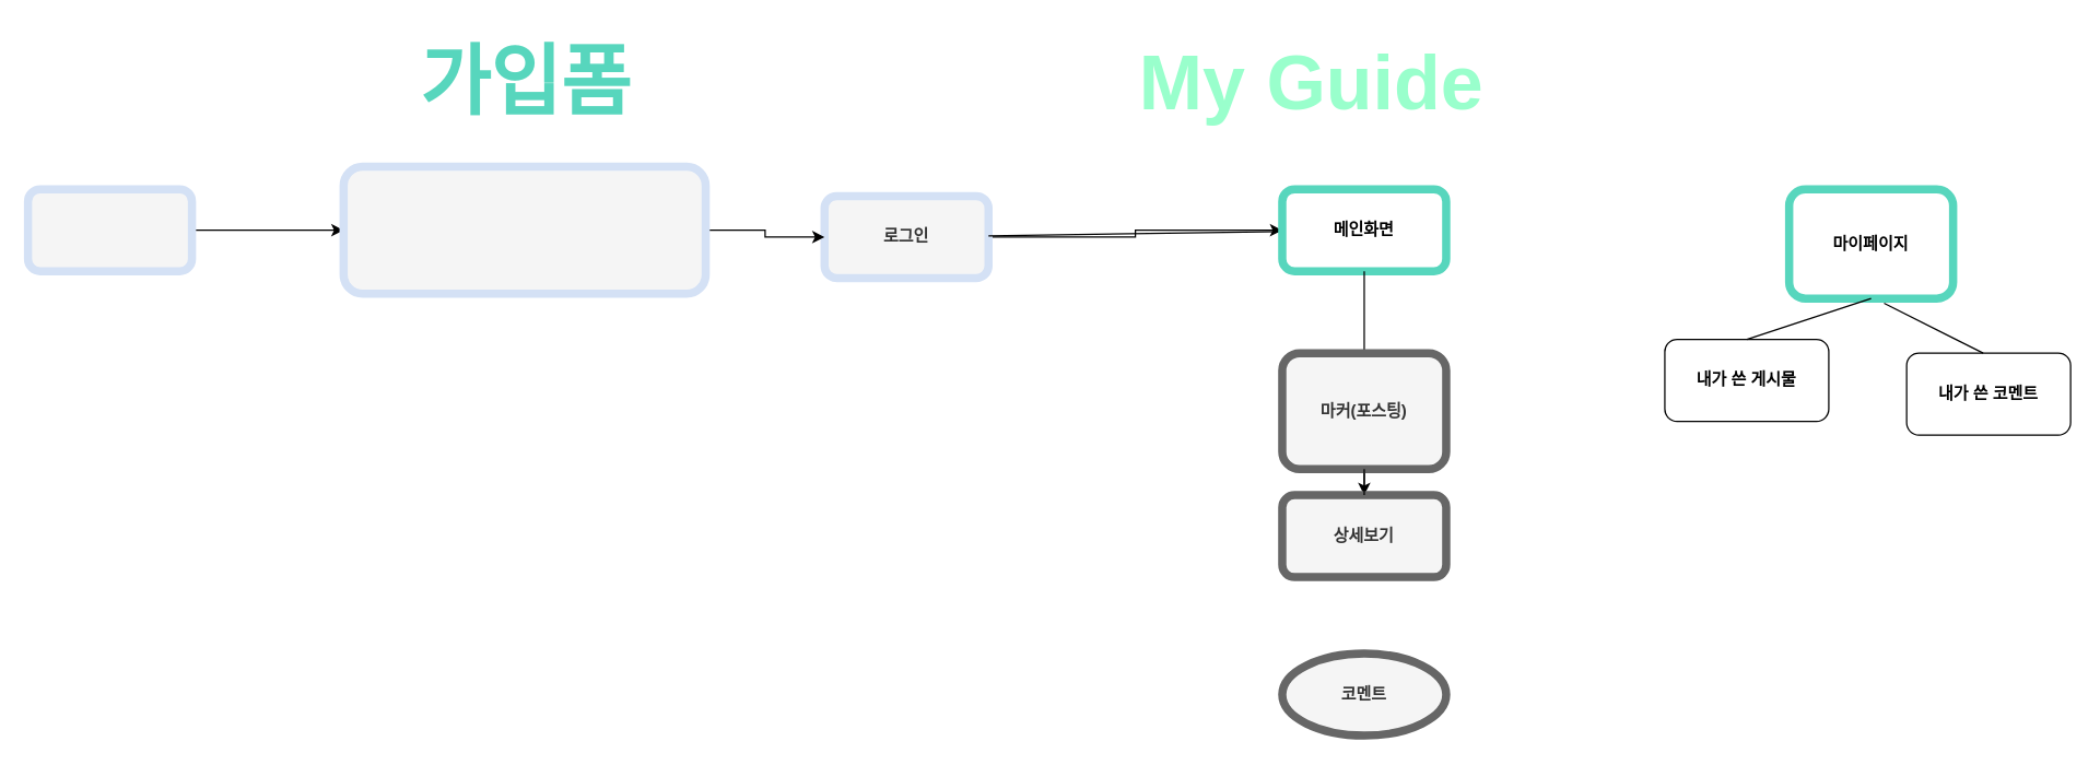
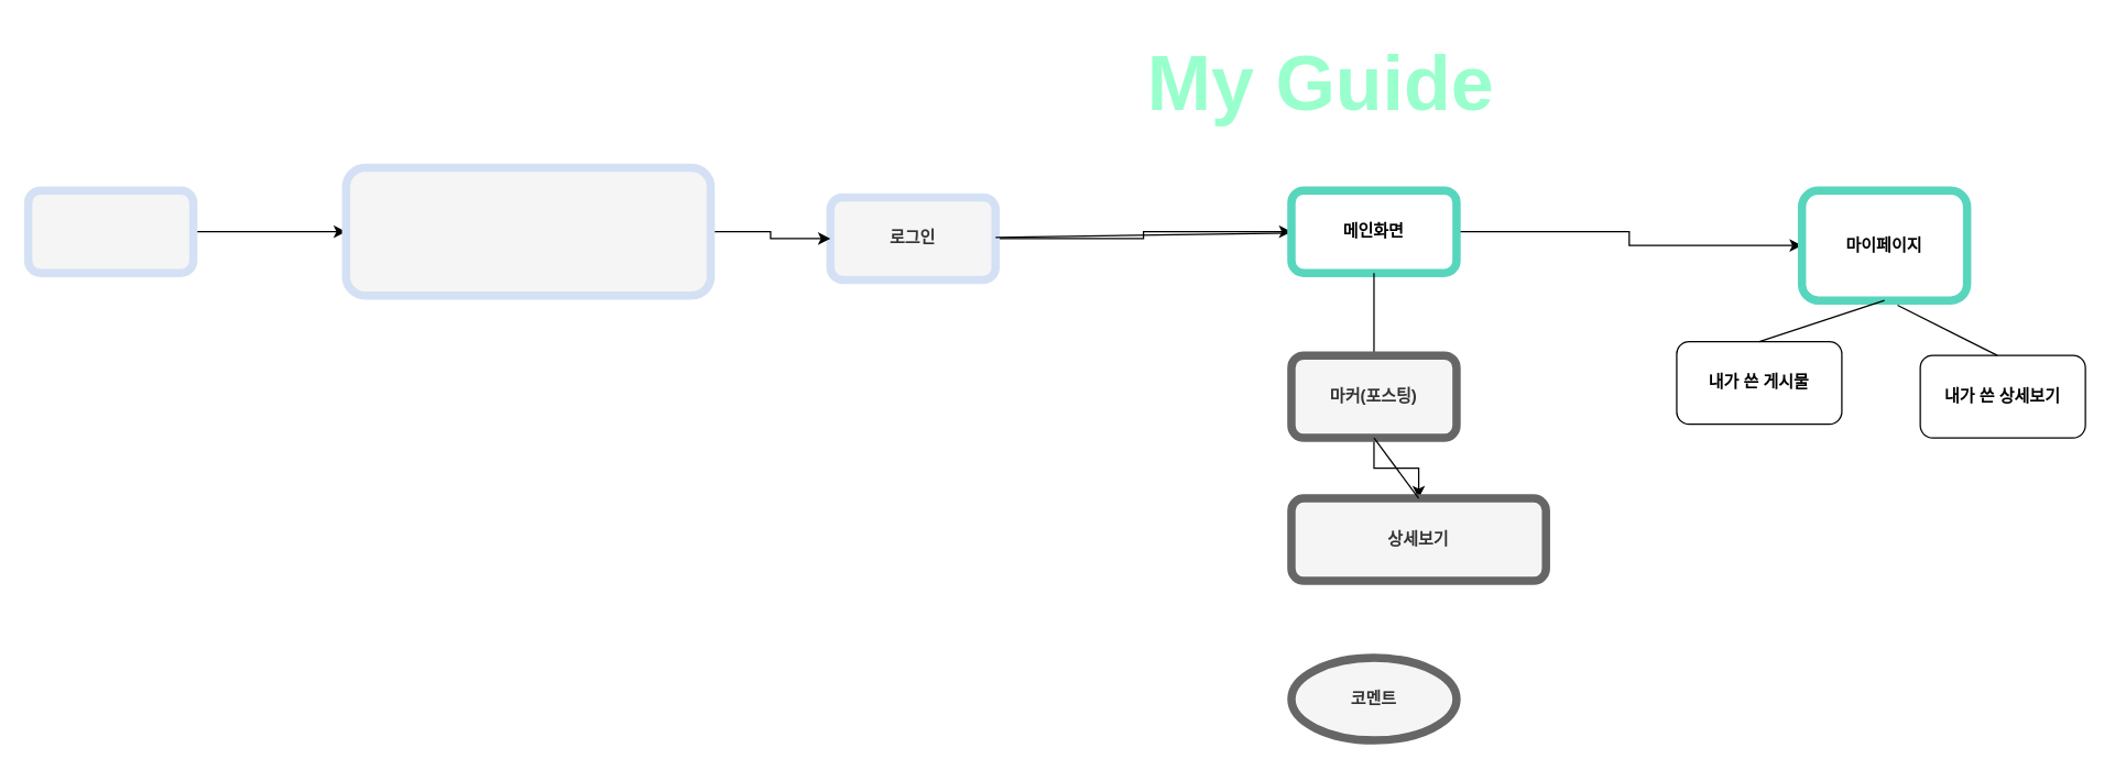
- <mxCell id="23" value="가입폼&lt;br&gt;" style="text;html=1;align=center;verticalAlign=middle;resizable=0;points=[];autosize=1;strokeColor=none;fillColor=none;fontSize=56;fontColor=#57D6BD;fontStyle=1" vertex="1" parent="1"><mxGeometry x="290.5" y="20" width="186" height="79" as="geometry" /></mxCell>
+ <mxCell id="5" style="edgeStyle=orthogonalEdgeStyle;rounded=0;orthogonalLoop=1;jettySize=auto;html=1;entryX=0;entryY=0.5;entryDx=0;entryDy=0;" edge="1" parent="1" source="6" target="13"><mxGeometry relative="1" as="geometry" /></mxCell>
- <mxCell id="15" value="내가 쓴 코멘트" style="rounded=1;whiteSpace=wrap;html=1;fontStyle=1" vertex="1" parent="1"><mxGeometry x="1395" y="258" width="120" height="60" as="geometry" /></mxCell>
+ <mxCell id="15" value="내가 쓴 상세보기" style="rounded=1;whiteSpace=wrap;html=1;fontStyle=1" vertex="1" parent="1"><mxGeometry x="1395" y="258" width="120" height="60" as="geometry" /></mxCell>
- <mxCell id="9" value="마커(포스팅)" style="rounded=1;whiteSpace=wrap;html=1;strokeWidth=6;strokeColor=#666666;fillColor=#f5f5f5;fontColor=#333333;fontStyle=1" vertex="1" parent="1"><mxGeometry x="938" y="258" width="120" height="85" as="geometry" /></mxCell>
+ <mxCell id="9" value="마커(포스팅)" style="rounded=1;whiteSpace=wrap;html=1;strokeWidth=6;strokeColor=#666666;fillColor=#f5f5f5;fontColor=#333333;fontStyle=1" vertex="1" parent="1"><mxGeometry x="938" y="258" width="120" height="60" as="geometry" /></mxCell>
- <mxCell id="10" value="상세보기" style="rounded=1;whiteSpace=wrap;html=1;strokeColor=#666666;strokeWidth=6;fillColor=#f5f5f5;fontColor=#333333;fontStyle=1" vertex="1" parent="1"><mxGeometry x="938" y="362" width="120" height="60" as="geometry" /></mxCell>
+ <mxCell id="10" value="상세보기" style="rounded=1;whiteSpace=wrap;html=1;strokeColor=#666666;strokeWidth=6;fillColor=#f5f5f5;fontColor=#333333;fontStyle=1" vertex="1" parent="1"><mxGeometry x="938" y="362" width="185" height="60" as="geometry" /></mxCell>
